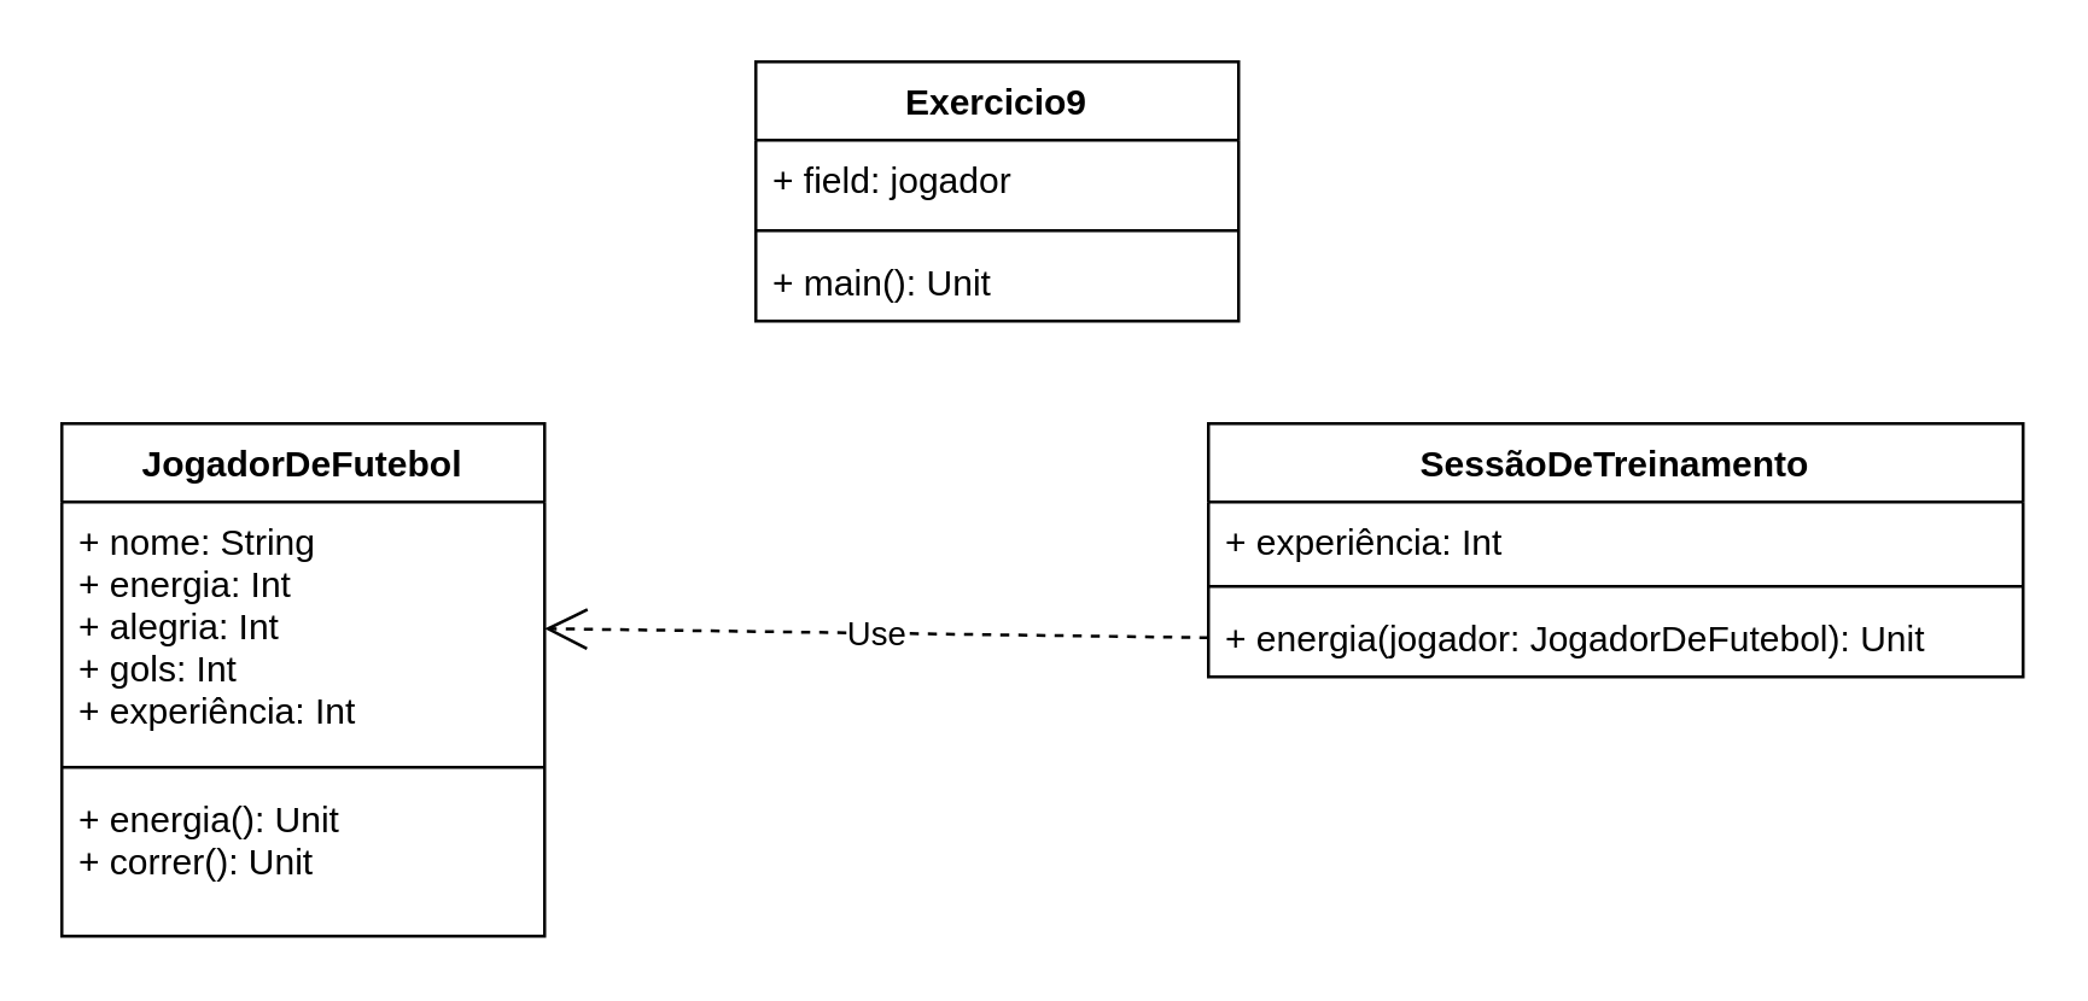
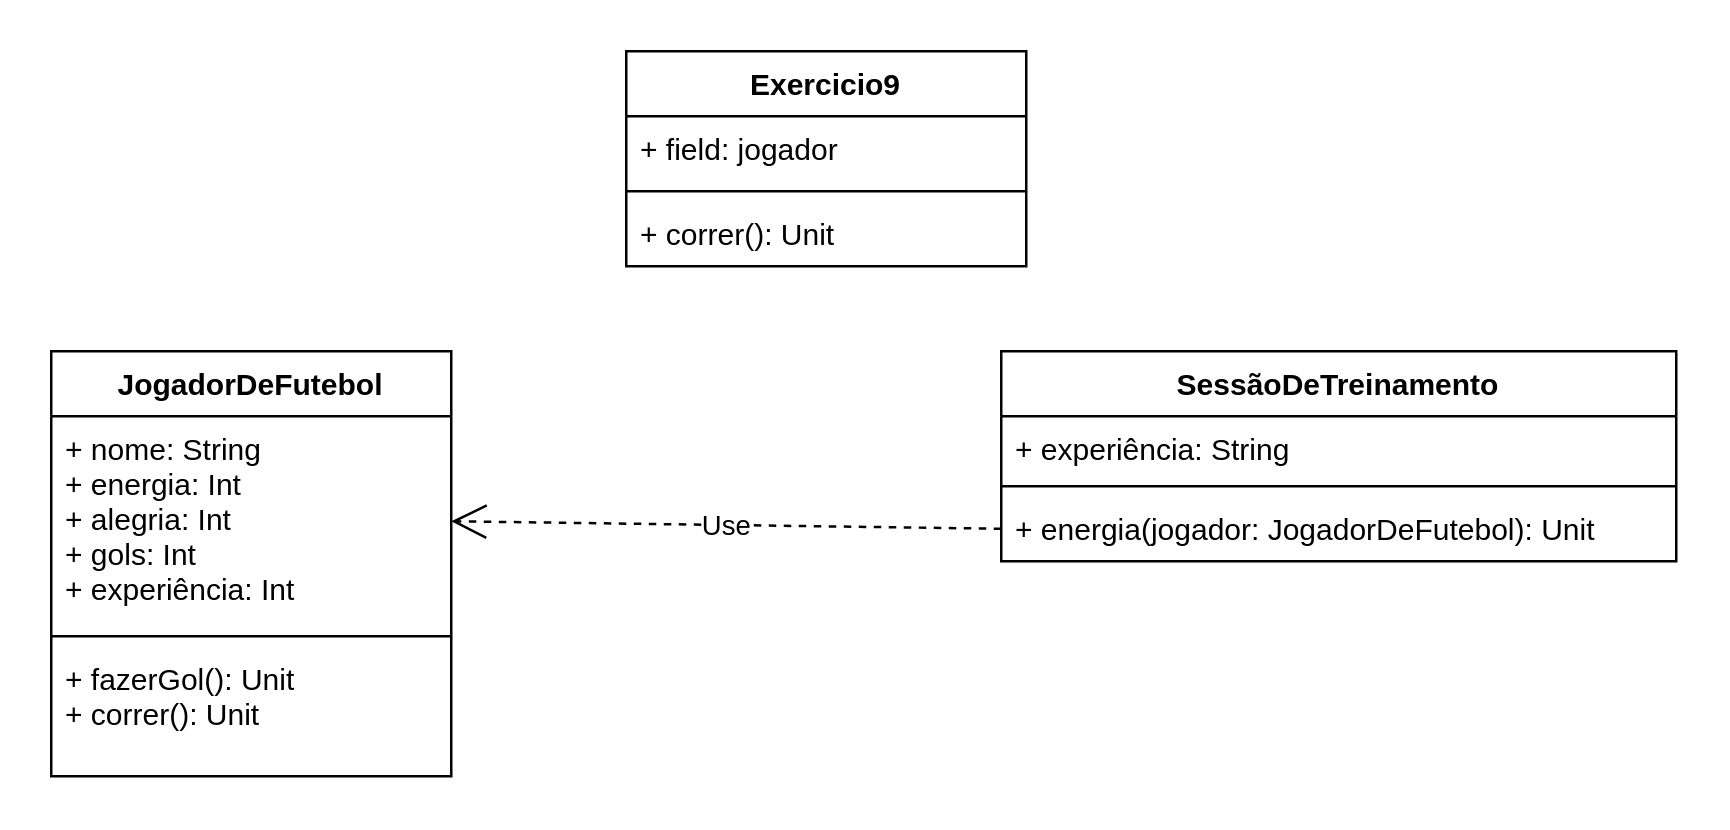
- <mxCell id="14" value="+ main(): Unit" style="text;strokeColor=none;fillColor=none;align=left;verticalAlign=top;spacingLeft=4;spacingRight=4;overflow=hidden;rotatable=0;points=[[0,0.5],[1,0.5]];portConstraint=eastwest;" vertex="1" parent="11"><mxGeometry y="60" width="160" height="26" as="geometry" /></mxCell>
+ <mxCell id="14" value="+ correr(): Unit" style="text;strokeColor=none;fillColor=none;align=left;verticalAlign=top;spacingLeft=4;spacingRight=4;overflow=hidden;rotatable=0;points=[[0,0.5],[1,0.5]];portConstraint=eastwest;" vertex="1" parent="11"><mxGeometry y="60" width="160" height="26" as="geometry" /></mxCell>
- <mxCell id="7" value="+ experiência: Int&#10;" style="text;strokeColor=none;fillColor=none;align=left;verticalAlign=top;spacingLeft=4;spacingRight=4;overflow=hidden;rotatable=0;points=[[0,0.5],[1,0.5]];portConstraint=eastwest;" vertex="1" parent="6"><mxGeometry y="26" width="270" height="24" as="geometry" /></mxCell>
+ <mxCell id="7" value="+ experiência: String&#10;" style="text;strokeColor=none;fillColor=none;align=left;verticalAlign=top;spacingLeft=4;spacingRight=4;overflow=hidden;rotatable=0;points=[[0,0.5],[1,0.5]];portConstraint=eastwest;" vertex="1" parent="6"><mxGeometry y="26" width="270" height="24" as="geometry" /></mxCell>
- <mxCell id="5" value="+ energia(): Unit&#10;+ correr(): Unit" style="text;strokeColor=none;fillColor=none;align=left;verticalAlign=top;spacingLeft=4;spacingRight=4;overflow=hidden;rotatable=0;points=[[0,0.5],[1,0.5]];portConstraint=eastwest;" vertex="1" parent="2"><mxGeometry y="118" width="160" height="52" as="geometry" /></mxCell>
+ <mxCell id="5" value="+ fazerGol(): Unit&#10;+ correr(): Unit" style="text;strokeColor=none;fillColor=none;align=left;verticalAlign=top;spacingLeft=4;spacingRight=4;overflow=hidden;rotatable=0;points=[[0,0.5],[1,0.5]];portConstraint=eastwest;" vertex="1" parent="2"><mxGeometry y="118" width="160" height="52" as="geometry" /></mxCell>
